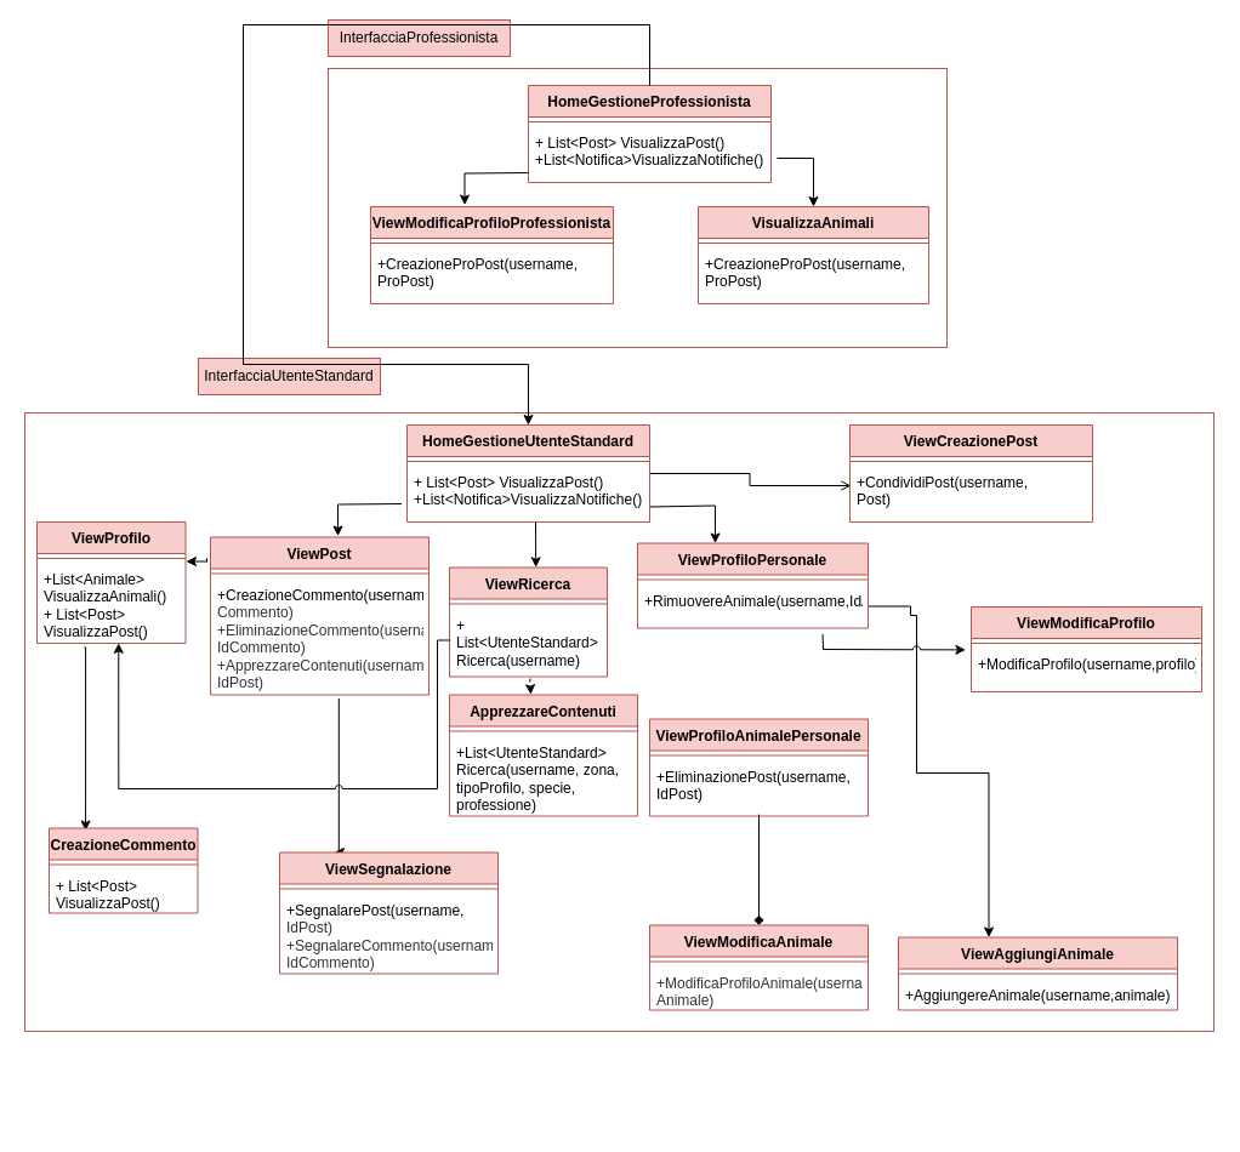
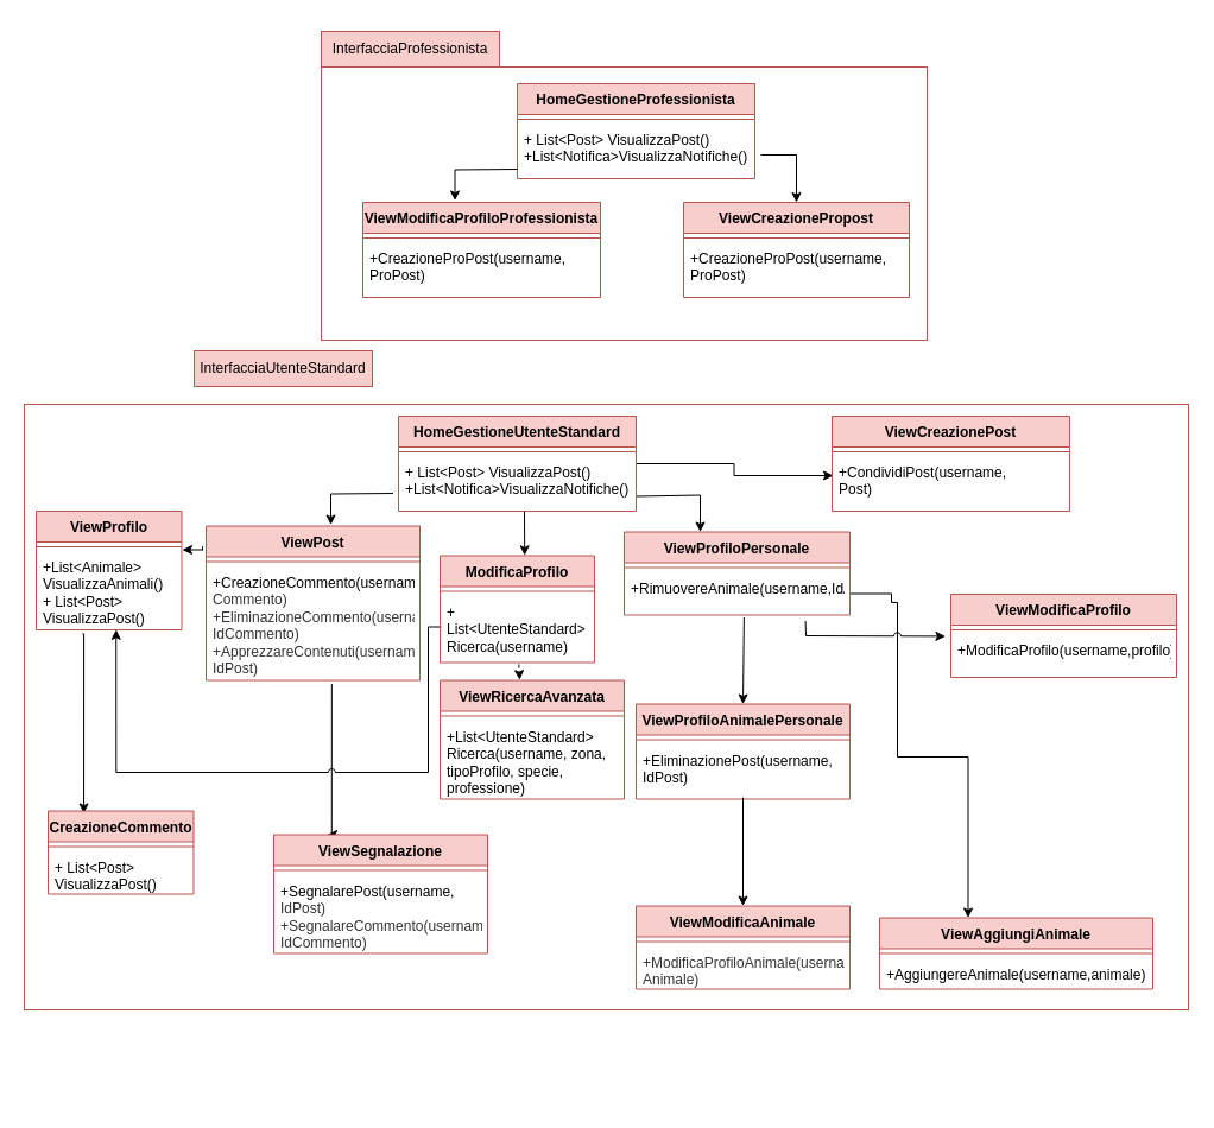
- <mxCell id="3" value="InterfacciaProfessionista" style="rounded=0;whiteSpace=wrap;html=1;fillColor=#f8cecc;strokeColor=#b85450;" parent="1" vertex="1"><mxGeometry x="270" y="16" width="150" height="30" as="geometry" /></mxCell>
+ <mxCell id="3" value="InterfacciaProfessionista" style="rounded=0;whiteSpace=wrap;html=1;fillColor=#f8cecc;strokeColor=#b85450;" parent="1" vertex="1"><mxGeometry x="270" y="26" width="150" height="30" as="geometry" /></mxCell>
- <mxCell id="70" style="edgeStyle=orthogonalEdgeStyle;rounded=0;orthogonalLoop=1;jettySize=auto;html=1;exitX=0.5;exitY=0;exitDx=0;exitDy=0;entryX=0.5;entryY=0;entryDx=0;entryDy=0;" parent="1" source="59" target="17" edge="1"><mxGeometry relative="1" as="geometry"><mxPoint x="481.48" y="-40" as="sourcePoint" /><mxPoint x="647.48" y="-30" as="targetPoint" /><Array as="points"><mxPoint x="535" y="20" /><mxPoint x="200" y="20" /><mxPoint x="200" y="300" /><mxPoint x="435" y="300" /></Array></mxGeometry></mxCell>
- <mxCell id="62" value="VisualizzaAnimali" style="swimlane;fontStyle=1;align=center;verticalAlign=top;childLayout=stackLayout;horizontal=1;startSize=26;horizontalStack=0;resizeParent=1;resizeParentMax=0;resizeLast=0;collapsible=1;marginBottom=0;whiteSpace=wrap;html=1;fillColor=#F8CECC;strokeColor=#B85450;" parent="1" vertex="1"><mxGeometry x="575" y="170" width="190" height="80" as="geometry" /></mxCell>
+ <mxCell id="62" value="ViewCreazionePropost" style="swimlane;fontStyle=1;align=center;verticalAlign=top;childLayout=stackLayout;horizontal=1;startSize=26;horizontalStack=0;resizeParent=1;resizeParentMax=0;resizeLast=0;collapsible=1;marginBottom=0;whiteSpace=wrap;html=1;fillColor=#F8CECC;strokeColor=#B85450;" parent="1" vertex="1"><mxGeometry x="575" y="170" width="190" height="80" as="geometry" /></mxCell>
- <mxCell id="6" style="edgeStyle=orthogonalEdgeStyle;rounded=0;orthogonalLoop=1;jettySize=auto;html=1;exitX=1;exitY=0.5;exitDx=0;exitDy=0;entryX=0.005;entryY=0.348;entryDx=0;entryDy=0;entryPerimeter=0;endArrow=open;" parent="1" source="17" target="25" edge="1"><mxGeometry relative="1" as="geometry"><mxPoint x="505.5" y="402.5" as="sourcePoint" /><mxPoint x="688.5" y="422.5" as="targetPoint" /></mxGeometry></mxCell>
+ <mxCell id="6" style="edgeStyle=orthogonalEdgeStyle;rounded=0;orthogonalLoop=1;jettySize=auto;html=1;exitX=1;exitY=0.5;exitDx=0;exitDy=0;entryX=0.005;entryY=0.348;entryDx=0;entryDy=0;entryPerimeter=0;" parent="1" source="17" target="25" edge="1"><mxGeometry relative="1" as="geometry"><mxPoint x="505.5" y="402.5" as="sourcePoint" /><mxPoint x="688.5" y="422.5" as="targetPoint" /></mxGeometry></mxCell>
- <mxCell id="38" value="ViewRicerca" style="swimlane;fontStyle=1;align=center;verticalAlign=top;childLayout=stackLayout;horizontal=1;startSize=26;horizontalStack=0;resizeParent=1;resizeParentMax=0;resizeLast=0;collapsible=1;marginBottom=0;whiteSpace=wrap;html=1;fillColor=#F8CECC;strokeColor=#B85450;" parent="1" vertex="1"><mxGeometry x="370" y="467.5" width="130" height="90" as="geometry" /></mxCell>
+ <mxCell id="38" value="ModificaProfilo" style="swimlane;fontStyle=1;align=center;verticalAlign=top;childLayout=stackLayout;horizontal=1;startSize=26;horizontalStack=0;resizeParent=1;resizeParentMax=0;resizeLast=0;collapsible=1;marginBottom=0;whiteSpace=wrap;html=1;fillColor=#F8CECC;strokeColor=#B85450;" parent="1" vertex="1"><mxGeometry x="370" y="467.5" width="130" height="90" as="geometry" /></mxCell>
+ <mxCell id="49" value="" style="endArrow=classic;html=1;rounded=0;entryX=0.5;entryY=0;entryDx=0;entryDy=0;exitX=0.531;exitY=1.053;exitDx=0;exitDy=0;exitPerimeter=0;" parent="1" source="22" target="26" edge="1"><mxGeometry width="50" height="50" relative="1" as="geometry"><mxPoint x="451" y="440" as="sourcePoint" /><mxPoint x="451.2" y="477.3" as="targetPoint" /></mxGeometry></mxCell>
- <mxCell id="41" value="ApprezzareContenuti" style="swimlane;fontStyle=1;align=center;verticalAlign=top;childLayout=stackLayout;horizontal=1;startSize=26;horizontalStack=0;resizeParent=1;resizeParentMax=0;resizeLast=0;collapsible=1;marginBottom=0;whiteSpace=wrap;html=1;fillColor=#F8CECC;strokeColor=#B85450;" parent="1" vertex="1"><mxGeometry x="370" y="572.5" width="155" height="100" as="geometry" /></mxCell>
+ <mxCell id="41" value="ViewRicercaAvanzata" style="swimlane;fontStyle=1;align=center;verticalAlign=top;childLayout=stackLayout;horizontal=1;startSize=26;horizontalStack=0;resizeParent=1;resizeParentMax=0;resizeLast=0;collapsible=1;marginBottom=0;whiteSpace=wrap;html=1;fillColor=#F8CECC;strokeColor=#B85450;" parent="1" vertex="1"><mxGeometry x="370" y="572.5" width="155" height="100" as="geometry" /></mxCell>
- <mxCell id="47" value="" style="endArrow=diamond;html=1;rounded=0;entryX=0.5;entryY=0;entryDx=0;entryDy=0;exitX=0.5;exitY=0.971;exitDx=0;exitDy=0;exitPerimeter=0;" parent="1" source="28" target="44" edge="1"><mxGeometry width="50" height="50" relative="1" as="geometry"><mxPoint x="451" y="440" as="sourcePoint" /><mxPoint x="451" y="477" as="targetPoint" /></mxGeometry></mxCell>
+ <mxCell id="47" value="" style="endArrow=classic;html=1;rounded=0;entryX=0.5;entryY=0;entryDx=0;entryDy=0;exitX=0.5;exitY=0.971;exitDx=0;exitDy=0;exitPerimeter=0;" parent="1" source="28" target="44" edge="1"><mxGeometry width="50" height="50" relative="1" as="geometry"><mxPoint x="451" y="440" as="sourcePoint" /><mxPoint x="451" y="477" as="targetPoint" /></mxGeometry></mxCell>
